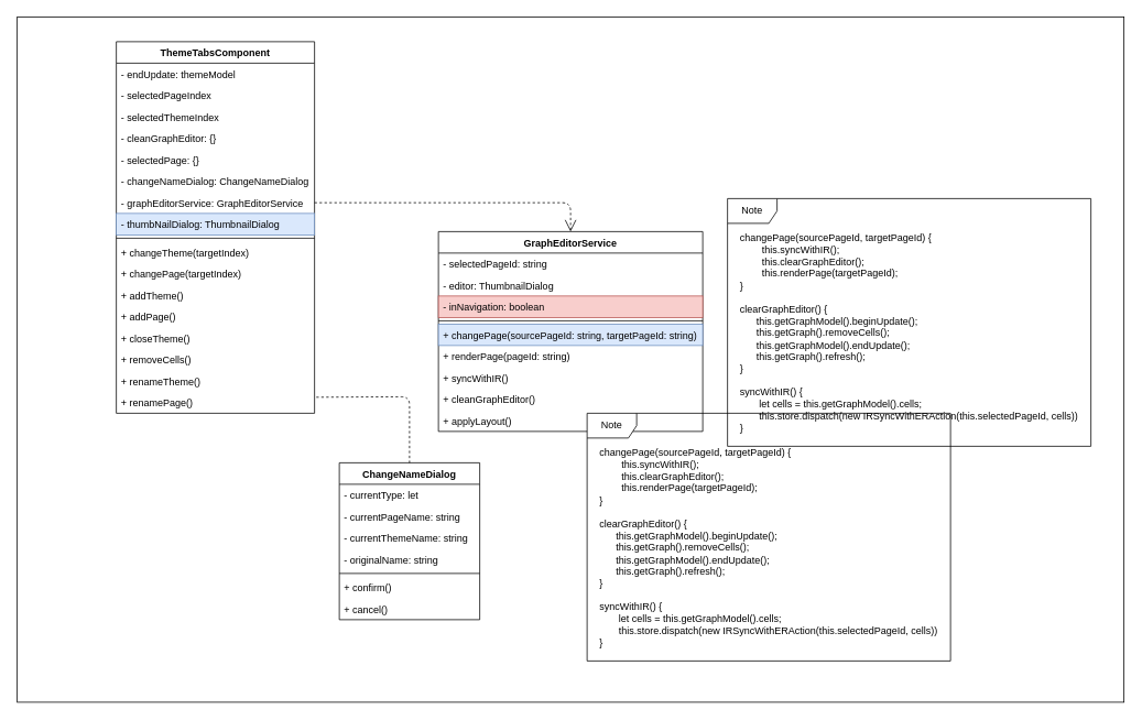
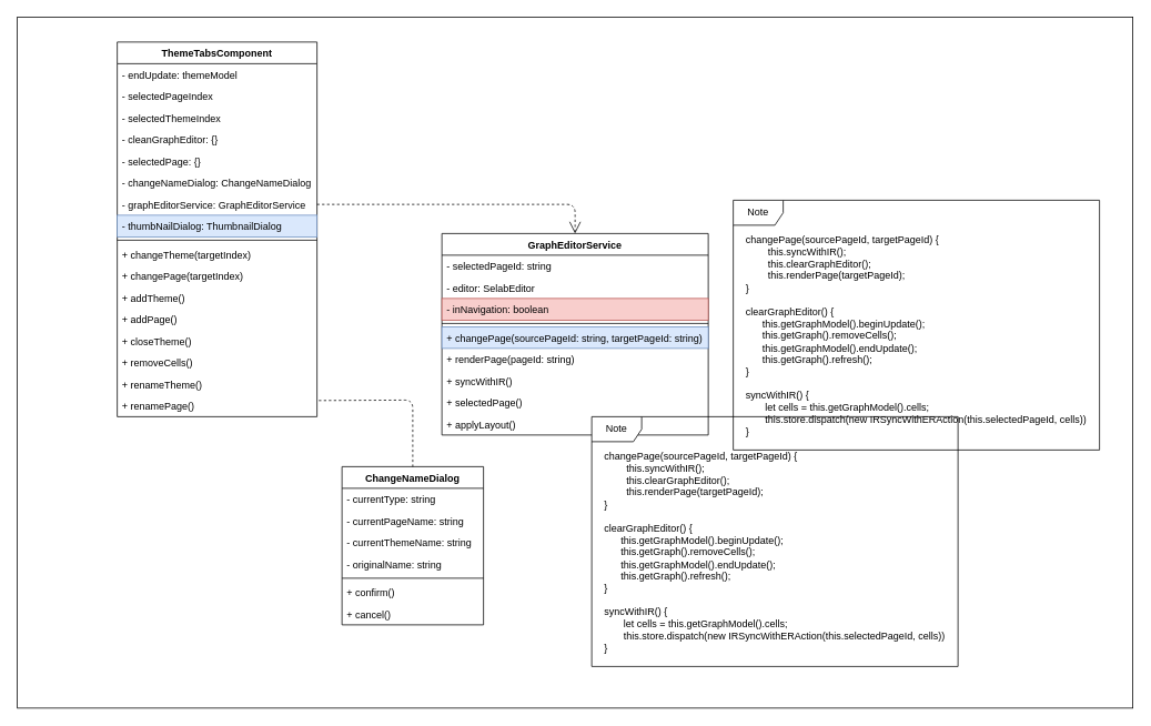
- <mxCell id="31" value="- editor: ThumbnailDialog" style="text;strokeColor=none;fillColor=none;align=left;verticalAlign=top;spacingLeft=4;spacingRight=4;overflow=hidden;rotatable=0;points=[[0,0.5],[1,0.5]];portConstraint=eastwest;" parent="29" vertex="1"><mxGeometry y="52" width="320" height="26" as="geometry" /></mxCell>
+ <mxCell id="31" value="- editor: SelabEditor" style="text;strokeColor=none;fillColor=none;align=left;verticalAlign=top;spacingLeft=4;spacingRight=4;overflow=hidden;rotatable=0;points=[[0,0.5],[1,0.5]];portConstraint=eastwest;" parent="29" vertex="1"><mxGeometry y="52" width="320" height="26" as="geometry" /></mxCell>
- <mxCell id="37" value="+ cleanGraphEditor()" style="text;strokeColor=none;fillColor=none;align=left;verticalAlign=top;spacingLeft=4;spacingRight=4;overflow=hidden;rotatable=0;points=[[0,0.5],[1,0.5]];portConstraint=eastwest;" parent="29" vertex="1"><mxGeometry y="190" width="320" height="26" as="geometry" /></mxCell>
+ <mxCell id="37" value="+ selectedPage()" style="text;strokeColor=none;fillColor=none;align=left;verticalAlign=top;spacingLeft=4;spacingRight=4;overflow=hidden;rotatable=0;points=[[0,0.5],[1,0.5]];portConstraint=eastwest;" parent="29" vertex="1"><mxGeometry y="190" width="320" height="26" as="geometry" /></mxCell>
- <mxCell id="22" value="- currentType: let" style="text;strokeColor=none;fillColor=none;align=left;verticalAlign=top;spacingLeft=4;spacingRight=4;overflow=hidden;rotatable=0;points=[[0,0.5],[1,0.5]];portConstraint=eastwest;" parent="21" vertex="1"><mxGeometry y="26" width="170" height="26" as="geometry" /></mxCell>
+ <mxCell id="22" value="- currentType: string" style="text;strokeColor=none;fillColor=none;align=left;verticalAlign=top;spacingLeft=4;spacingRight=4;overflow=hidden;rotatable=0;points=[[0,0.5],[1,0.5]];portConstraint=eastwest;" parent="21" vertex="1"><mxGeometry y="26" width="170" height="26" as="geometry" /></mxCell>
